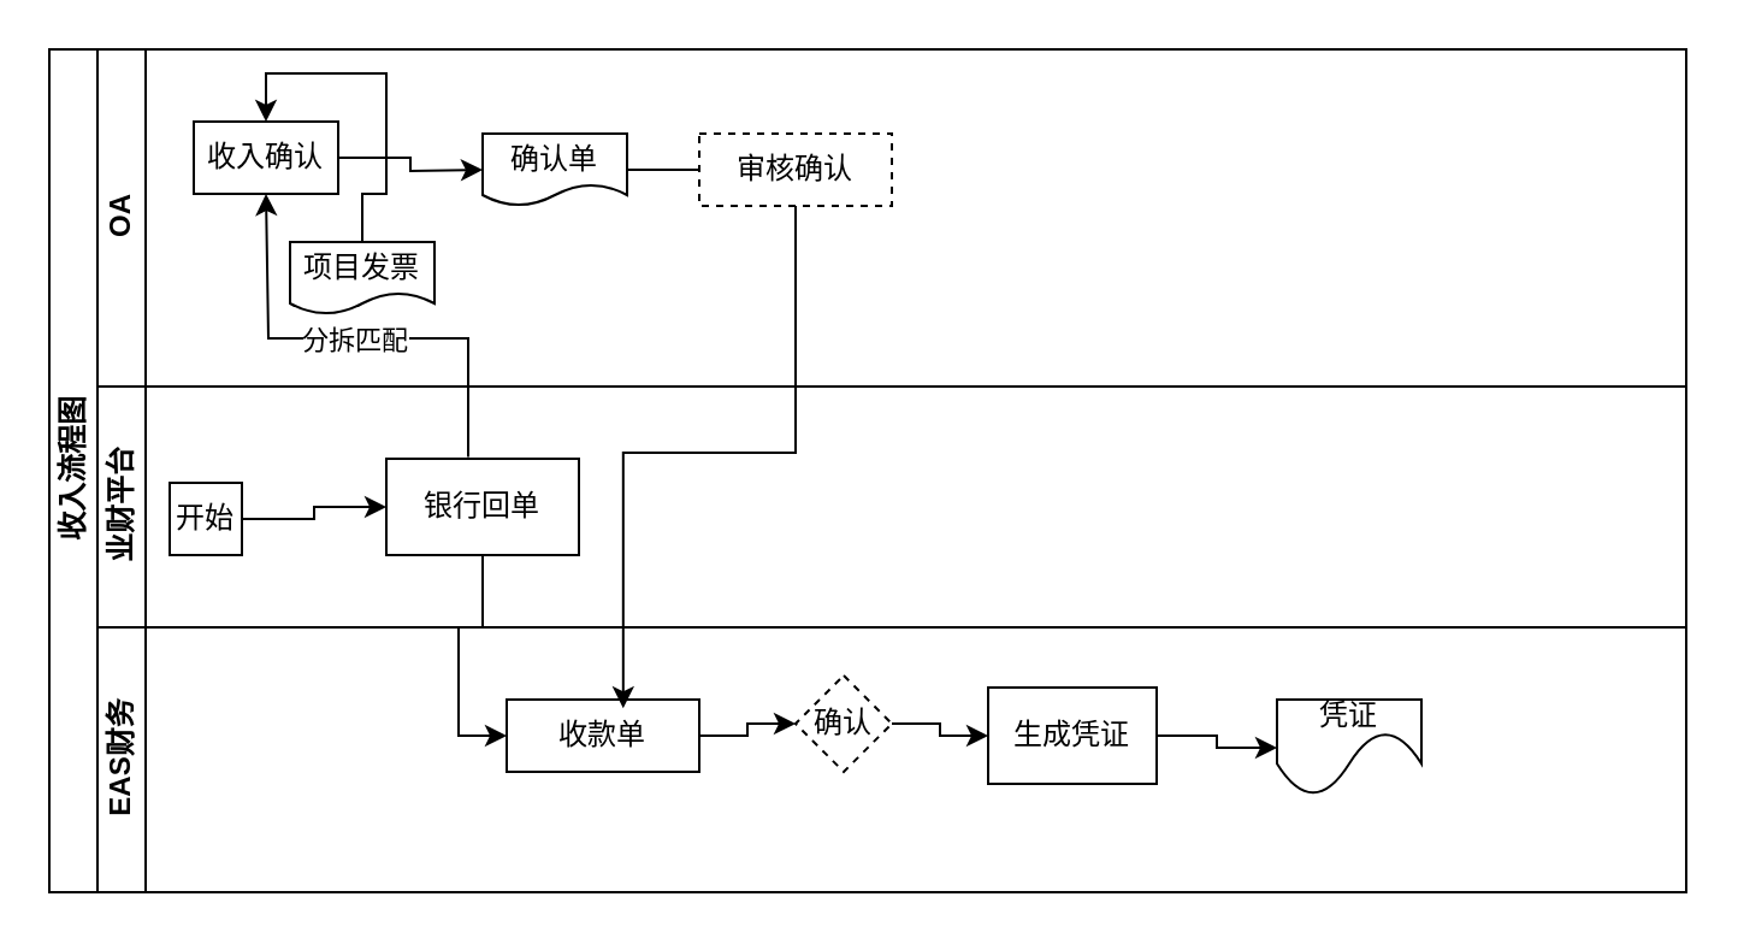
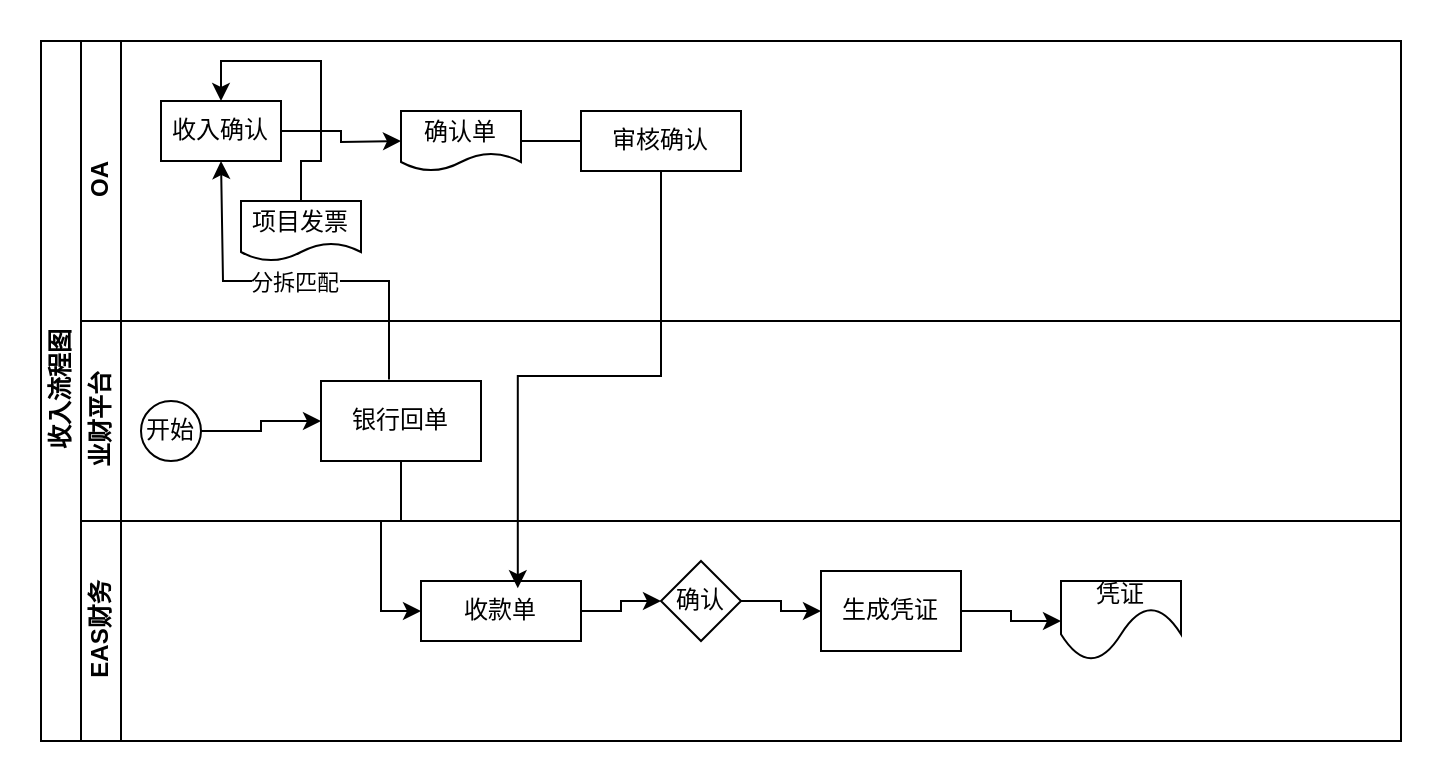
- <mxCell id="21" value="审核确认" style="rounded=0;whiteSpace=wrap;html=1;fontFamily=Helvetica;fontSize=12;fontColor=#000000;align=center;dashed=1;" parent="18" vertex="1"><mxGeometry x="250" y="35" width="80" height="30" as="geometry" /></mxCell>
+ <mxCell id="21" value="审核确认" style="rounded=0;whiteSpace=wrap;html=1;fontFamily=Helvetica;fontSize=12;fontColor=#000000;align=center;" parent="18" vertex="1"><mxGeometry x="250" y="35" width="80" height="30" as="geometry" /></mxCell>
- <mxCell id="5" value="开始" style="whiteSpace=wrap;html=1;rounded=0;" parent="3" vertex="1"><mxGeometry x="30" y="40" width="30" height="30" as="geometry" /></mxCell>
+ <mxCell id="5" value="开始" style="ellipse;whiteSpace=wrap;html=1;" parent="3" vertex="1"><mxGeometry x="30" y="40" width="30" height="30" as="geometry" /></mxCell>
- <mxCell id="10" value="确认" style="rhombus;whiteSpace=wrap;html=1;fontFamily=Helvetica;fontSize=12;fontColor=#000000;align=center;dashed=1;" parent="7" vertex="1"><mxGeometry x="290" y="20" width="40" height="40" as="geometry" /></mxCell>
+ <mxCell id="10" value="确认" style="rhombus;whiteSpace=wrap;html=1;fontFamily=Helvetica;fontSize=12;fontColor=#000000;align=center;" parent="7" vertex="1"><mxGeometry x="290" y="20" width="40" height="40" as="geometry" /></mxCell>
